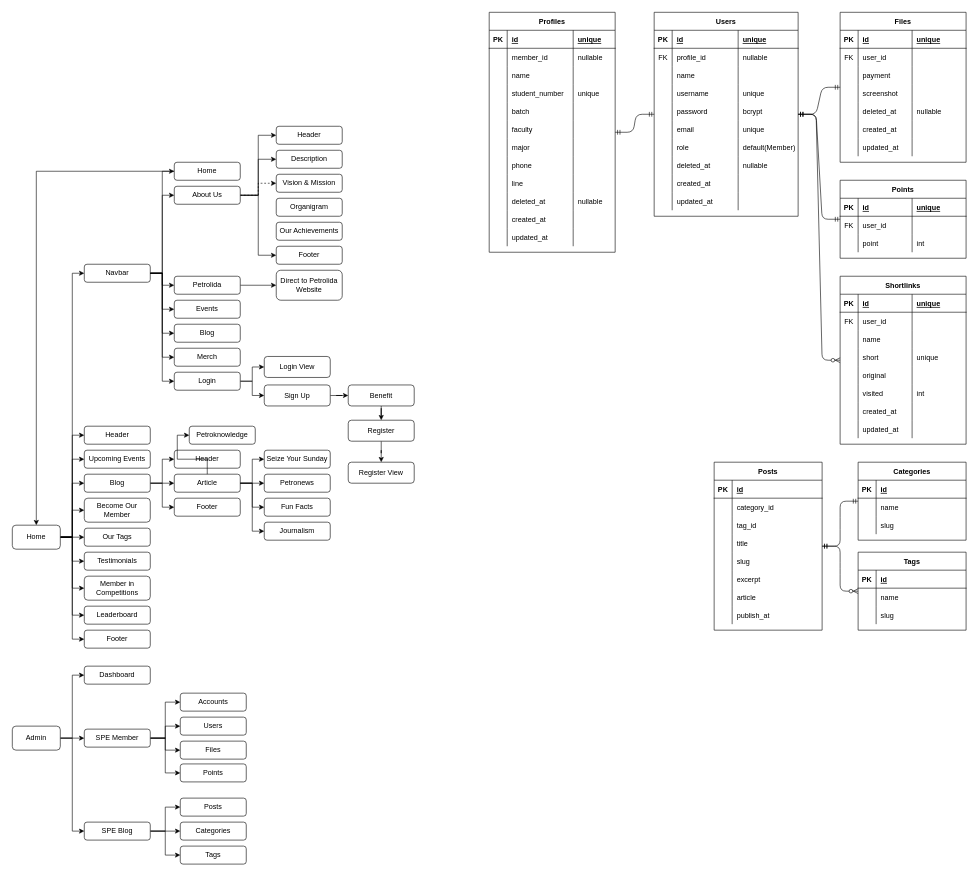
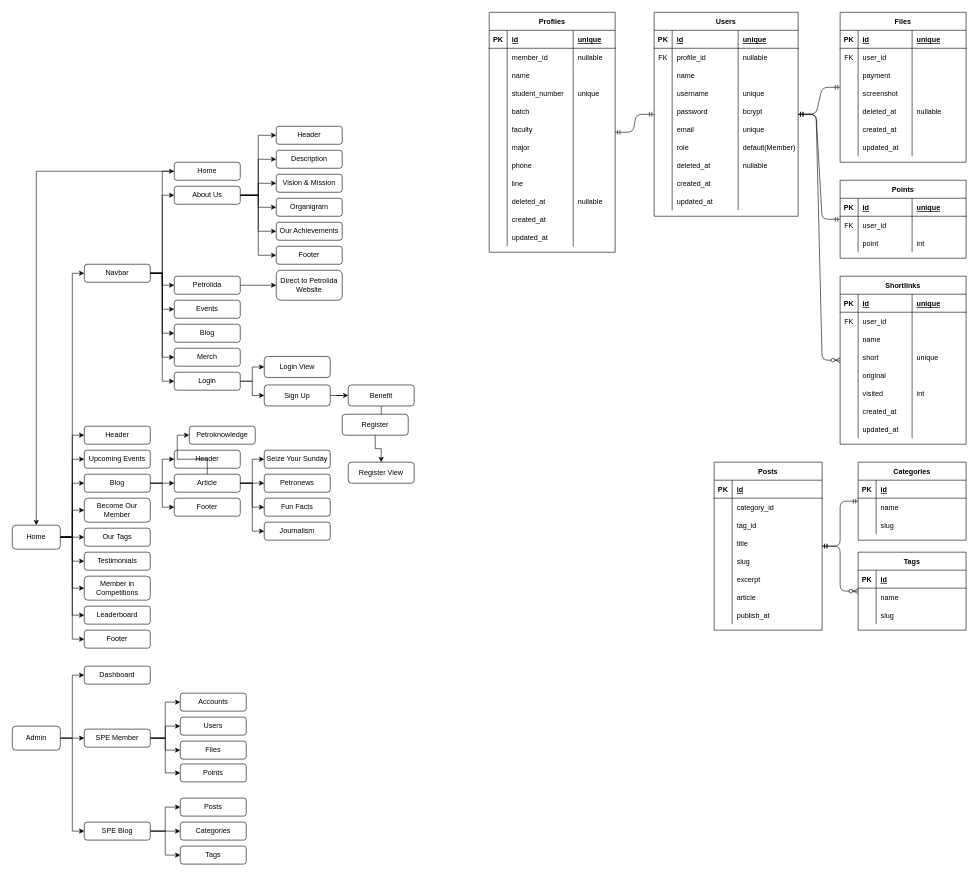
- <mxCell id="26" style="edgeStyle=orthogonalEdgeStyle;rounded=0;orthogonalLoop=1;jettySize=auto;html=1;entryX=0;entryY=0.5;entryDx=0;entryDy=0;dashed=1;" parent="1" source="40" target="33" edge="1"><mxGeometry relative="1" as="geometry" /></mxCell>
+ <mxCell id="26" style="edgeStyle=orthogonalEdgeStyle;rounded=0;orthogonalLoop=1;jettySize=auto;html=1;entryX=0;entryY=0.5;entryDx=0;entryDy=0;" parent="1" source="40" target="33" edge="1"><mxGeometry relative="1" as="geometry" /></mxCell>
+ <mxCell id="27" style="edgeStyle=orthogonalEdgeStyle;rounded=0;orthogonalLoop=1;jettySize=auto;html=1;entryX=0;entryY=0.5;entryDx=0;entryDy=0;" parent="1" source="40" target="34" edge="1"><mxGeometry relative="1" as="geometry" /></mxCell>
+ <mxCell id="28" style="edgeStyle=orthogonalEdgeStyle;rounded=0;orthogonalLoop=1;jettySize=auto;html=1;entryX=0;entryY=0.5;entryDx=0;entryDy=0;" parent="1" source="40" target="35" edge="1"><mxGeometry relative="1" as="geometry" /></mxCell>
- <mxCell id="78" value="Register" style="whiteSpace=wrap;html=1;rounded=1;" parent="1" vertex="1"><mxGeometry x="580" y="700" width="110" height="35" as="geometry" /></mxCell>
+ <mxCell id="78" value="Register" style="whiteSpace=wrap;html=1;rounded=1;" parent="1" vertex="1"><mxGeometry x="570" y="690" width="110" height="35" as="geometry" /></mxCell>
